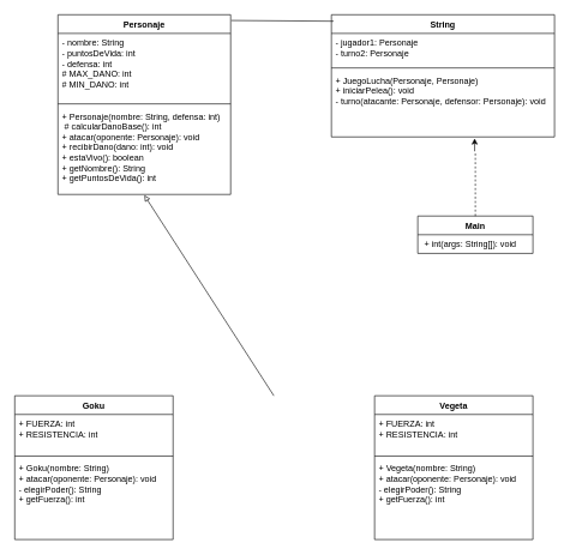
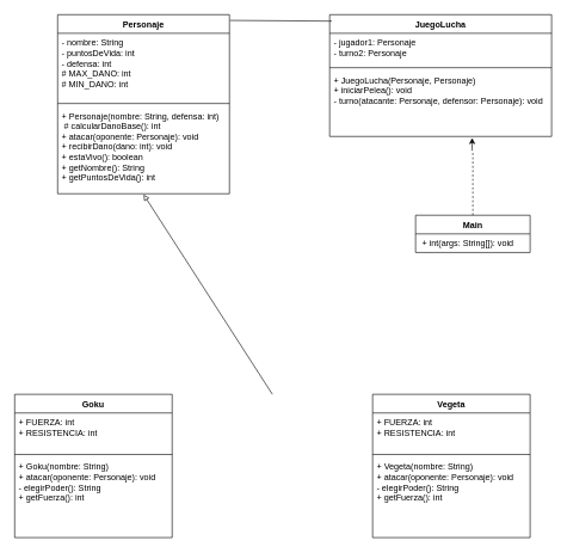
- <mxCell id="14" value="String" style="swimlane;fontStyle=1;align=center;verticalAlign=top;childLayout=stackLayout;horizontal=1;startSize=26;horizontalStack=0;resizeParent=1;resizeParentMax=0;resizeLast=0;collapsible=1;marginBottom=0;whiteSpace=wrap;html=1;" parent="1" vertex="1"><mxGeometry x="460" y="20" width="310" height="170" as="geometry" /></mxCell>
+ <mxCell id="14" value="JuegoLucha" style="swimlane;fontStyle=1;align=center;verticalAlign=top;childLayout=stackLayout;horizontal=1;startSize=26;horizontalStack=0;resizeParent=1;resizeParentMax=0;resizeLast=0;collapsible=1;marginBottom=0;whiteSpace=wrap;html=1;" parent="1" vertex="1"><mxGeometry x="460" y="20" width="310" height="170" as="geometry" /></mxCell>
